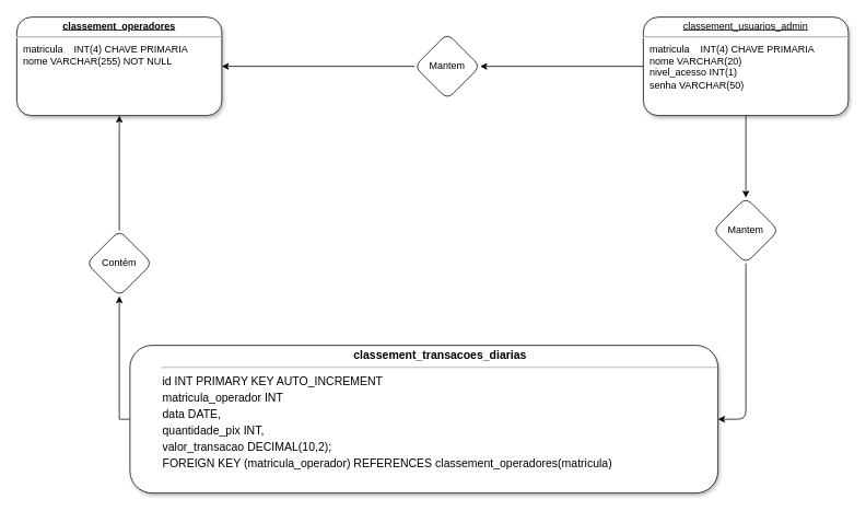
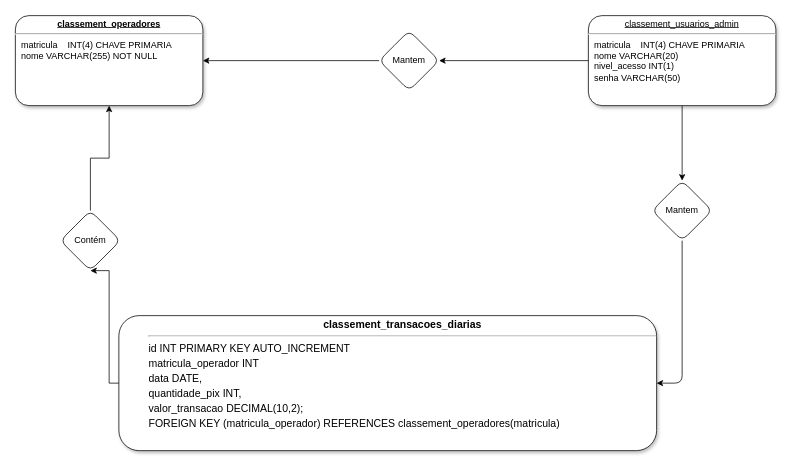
- <mxCell id="13" value="Contém" style="rhombus;whiteSpace=wrap;html=1;rounded=1;labelBackgroundColor=none;" vertex="1" parent="1"><mxGeometry x="105" y="280" width="80" height="80" as="geometry" /></mxCell>
+ <mxCell id="13" value="Contém" style="rhombus;whiteSpace=wrap;html=1;rounded=1;labelBackgroundColor=none;" vertex="1" parent="1"><mxGeometry x="80" y="280" width="80" height="80" as="geometry" /></mxCell>
